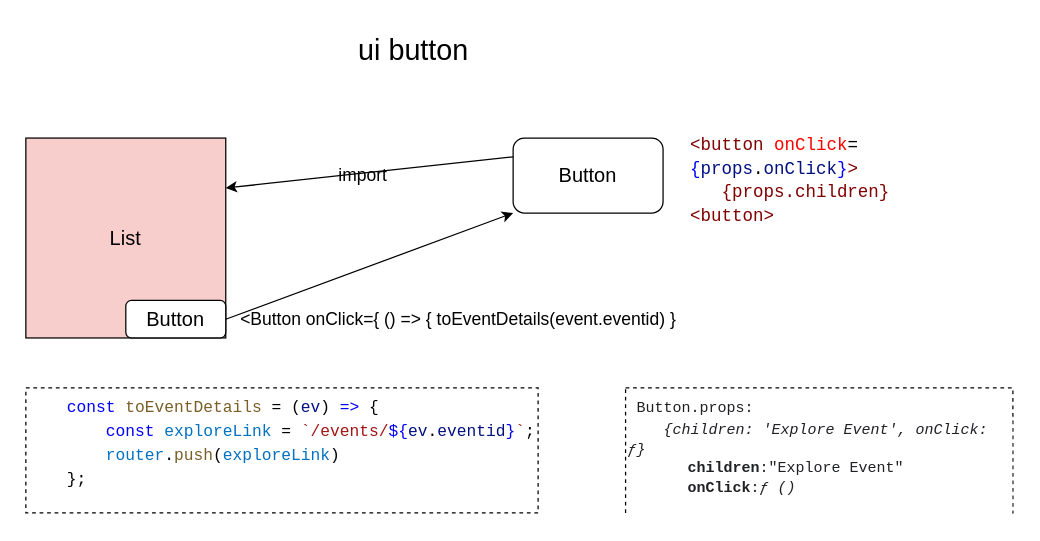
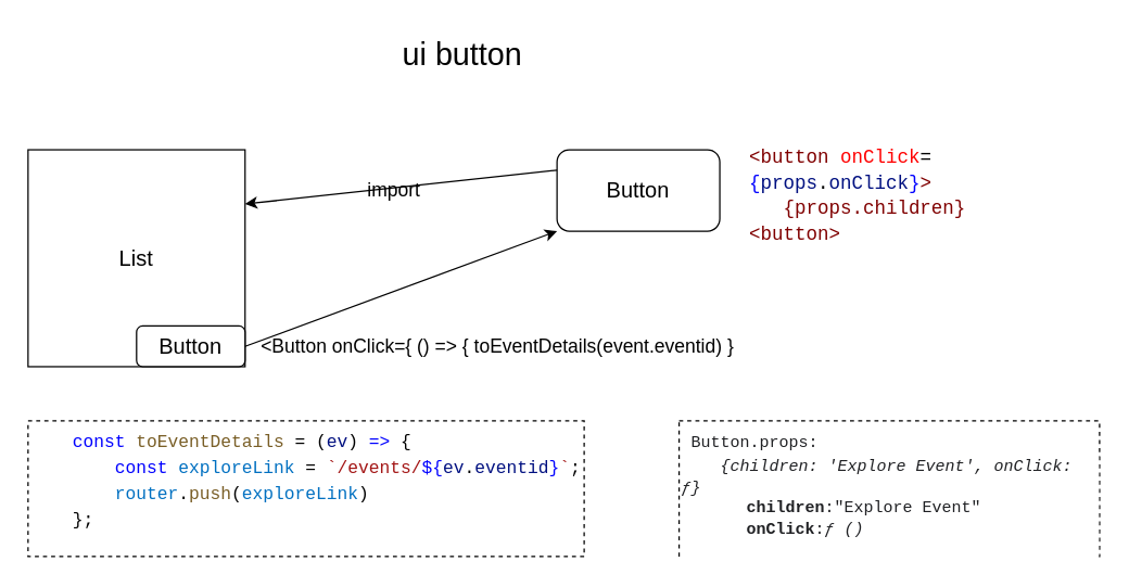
- <mxCell id="2" value="ui button" style="text;strokeColor=none;fillColor=none;html=1;fontSize=23;fontStyle=0;verticalAlign=middle;align=center;" vertex="1" parent="1"><mxGeometry x="280" y="20" width="100" height="40" as="geometry" /></mxCell>
+ <mxCell id="2" value="ui button" style="text;strokeColor=none;fillColor=none;html=1;fontSize=23;fontStyle=0;verticalAlign=middle;align=center;" vertex="1" parent="1"><mxGeometry x="290" y="20" width="100" height="40" as="geometry" /></mxCell>
- <mxCell id="4" value="List" style="whiteSpace=wrap;html=1;aspect=fixed;fontSize=16;fillColor=#f8cecc;" vertex="1" parent="1"><mxGeometry x="20" y="110" width="160" height="160" as="geometry" /></mxCell>
+ <mxCell id="4" value="List" style="whiteSpace=wrap;html=1;aspect=fixed;fontSize=16;" vertex="1" parent="1"><mxGeometry x="20" y="110" width="160" height="160" as="geometry" /></mxCell>
